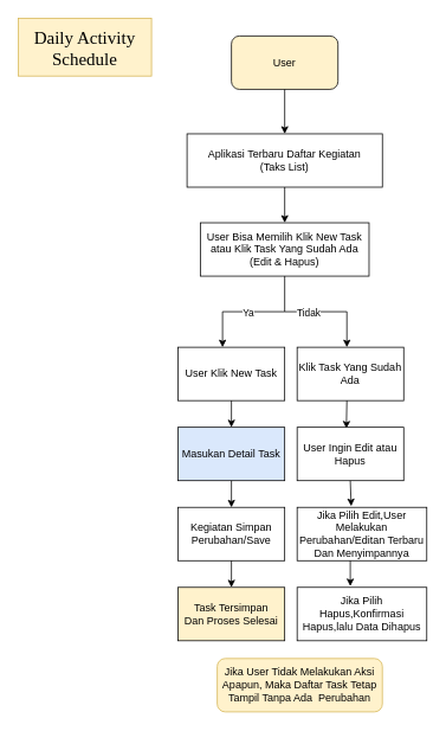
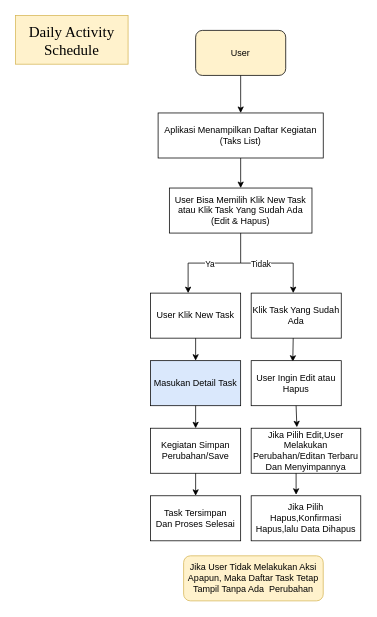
- <mxCell id="4" value="Aplikasi Terbaru Daftar Kegiatan&lt;div&gt;&amp;nbsp;(Taks List)&amp;nbsp;&lt;/div&gt;" style="rounded=0;whiteSpace=wrap;html=1;" vertex="1" parent="1"><mxGeometry x="210" y="150" width="220" height="60" as="geometry" /></mxCell>
+ <mxCell id="4" value="Aplikasi Menampilkan Daftar Kegiatan&lt;div&gt;&amp;nbsp;(Taks List)&amp;nbsp;&lt;/div&gt;" style="rounded=0;whiteSpace=wrap;html=1;" vertex="1" parent="1"><mxGeometry x="210" y="150" width="220" height="60" as="geometry" /></mxCell>
- <mxCell id="22" value="Task Tersimpan&lt;br&gt;Dan Proses Selesai" style="rounded=0;whiteSpace=wrap;html=1;fillColor=#fff2cc;" vertex="1" parent="1"><mxGeometry x="200" y="660" width="120" height="60" as="geometry" /></mxCell>
+ <mxCell id="22" value="Task Tersimpan&lt;br&gt;Dan Proses Selesai" style="rounded=0;whiteSpace=wrap;html=1;" vertex="1" parent="1"><mxGeometry x="200" y="660" width="120" height="60" as="geometry" /></mxCell>
